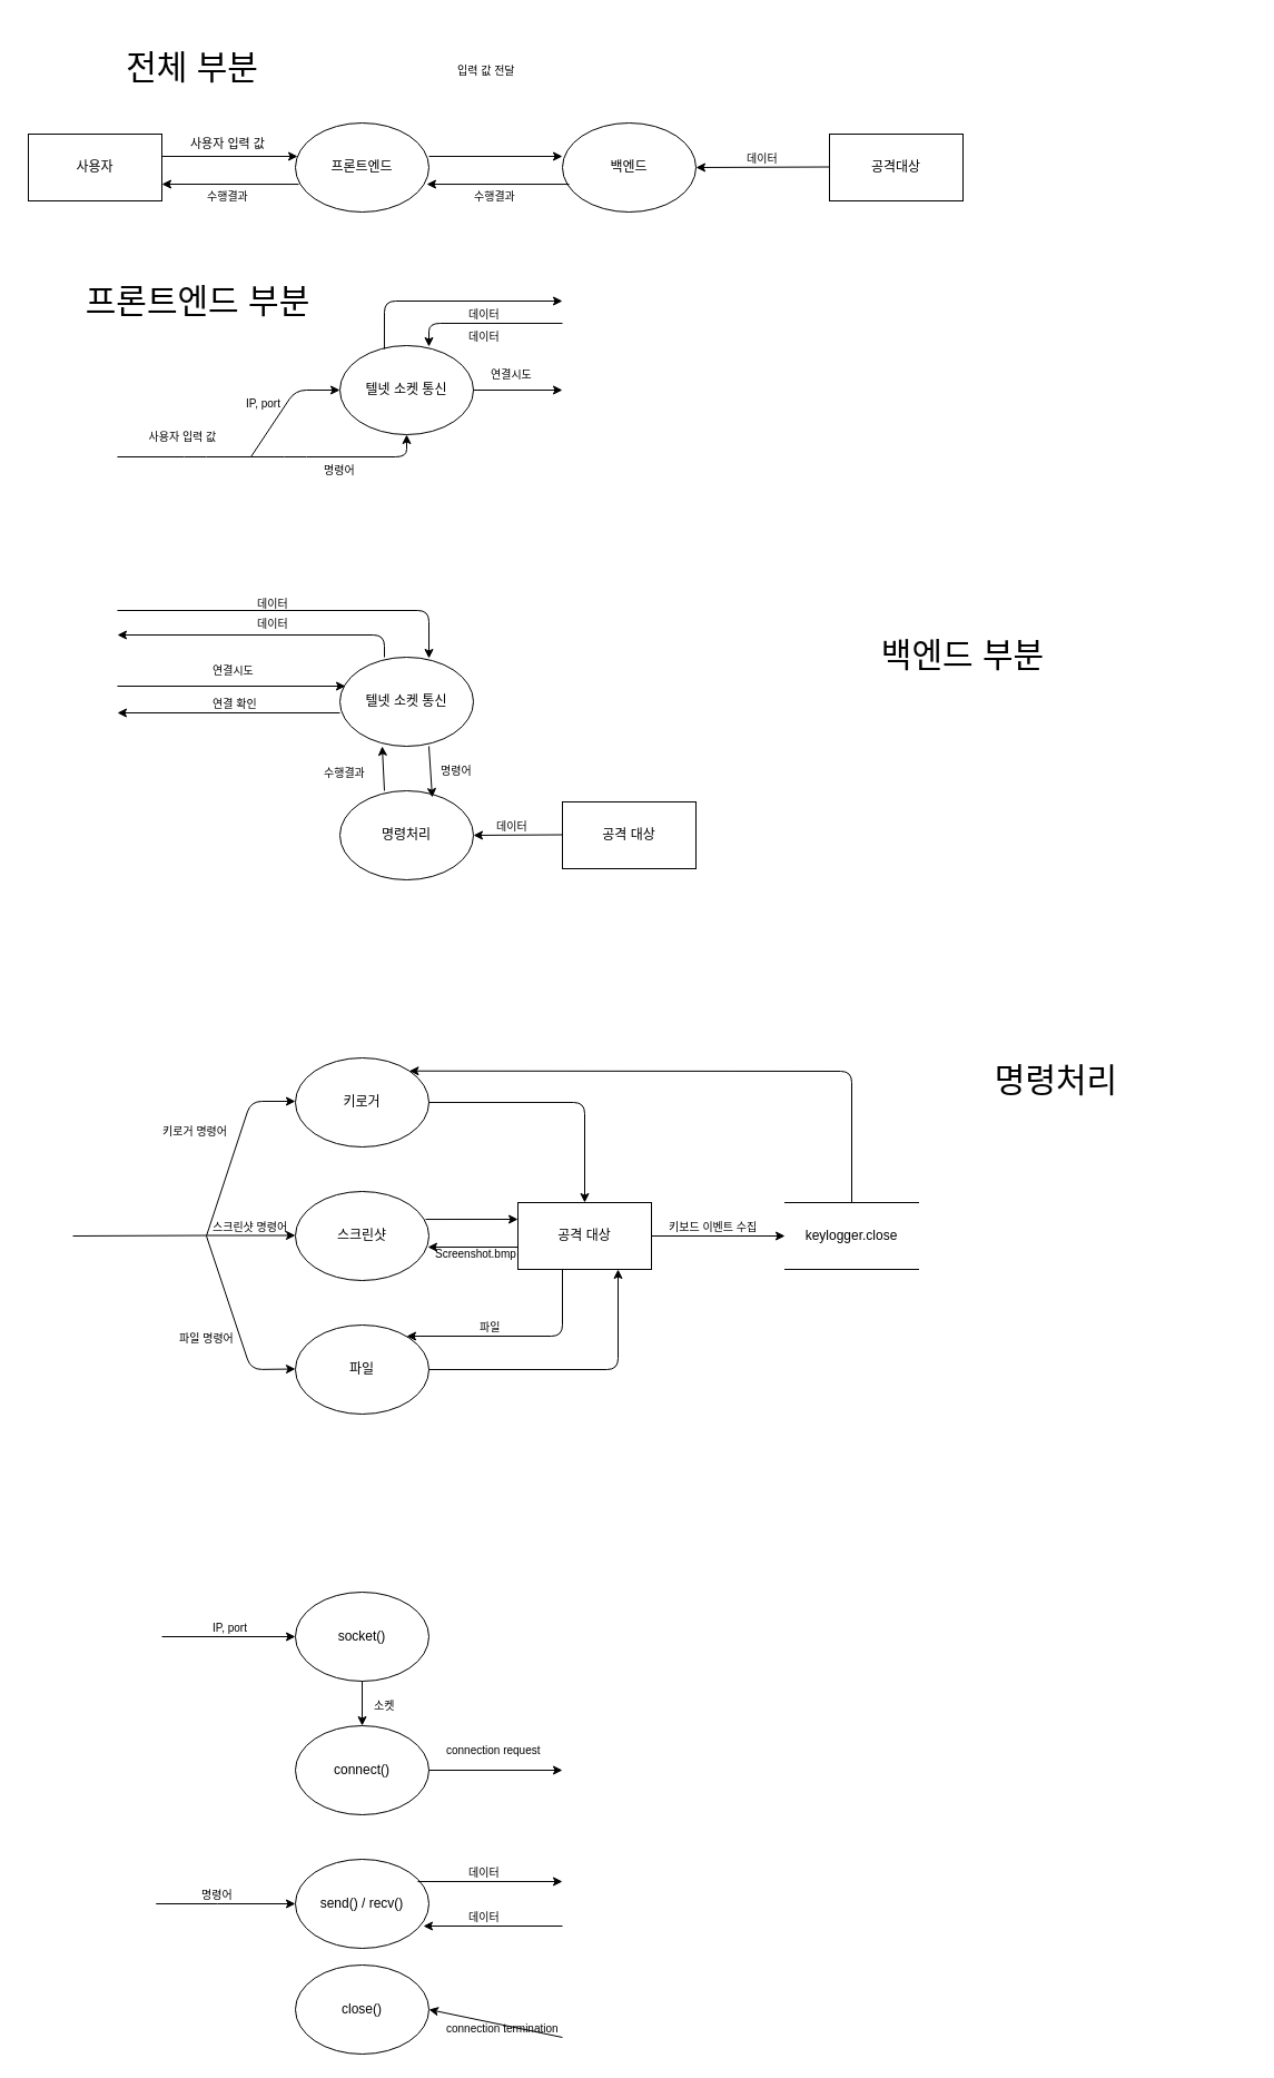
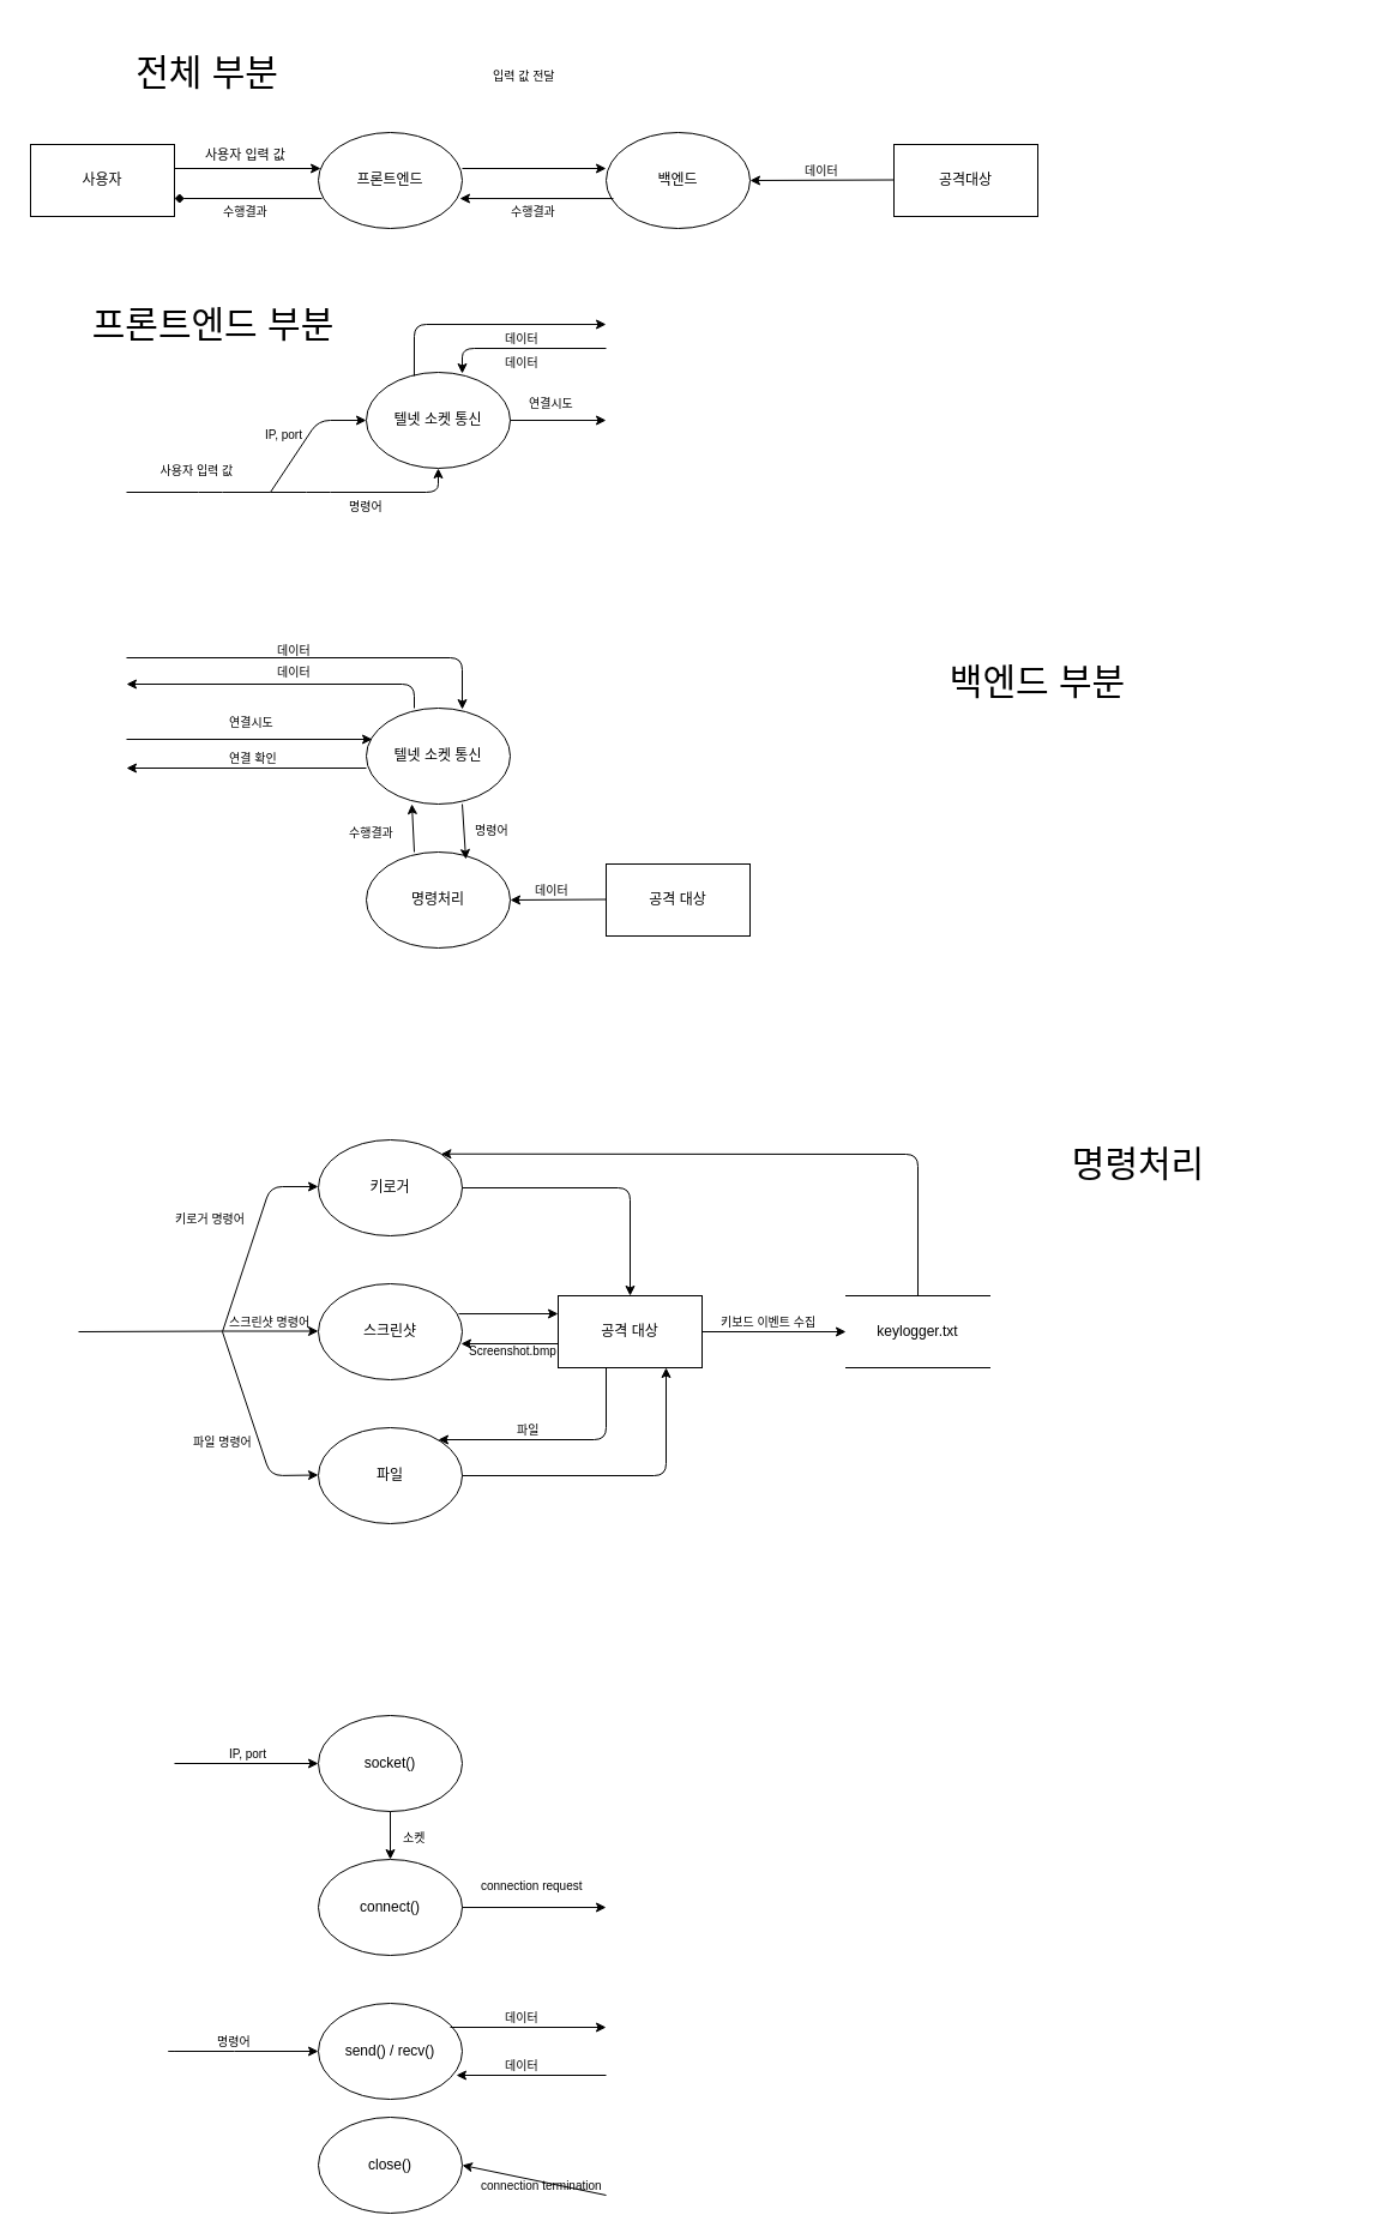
- <mxCell id="8" value="" style="endArrow=classic;html=1;fontSize=11;entryX=1;entryY=0.75;entryDx=0;entryDy=0;exitX=0.025;exitY=0.688;exitDx=0;exitDy=0;exitPerimeter=0;" edge="1" parent="1" source="3" target="2"><mxGeometry width="50" height="50" relative="1" as="geometry"><mxPoint x="275" y="170" as="sourcePoint" /><mxPoint x="185" y="170" as="targetPoint" /></mxGeometry></mxCell>
+ <mxCell id="8" value="" style="endArrow=diamond;html=1;fontSize=11;entryX=1;entryY=0.75;entryDx=0;entryDy=0;exitX=0.025;exitY=0.688;exitDx=0;exitDy=0;exitPerimeter=0;" edge="1" parent="1" source="3" target="2"><mxGeometry width="50" height="50" relative="1" as="geometry"><mxPoint x="275" y="170" as="sourcePoint" /><mxPoint x="185" y="170" as="targetPoint" /></mxGeometry></mxCell>
- <mxCell id="27" value="&lt;span style=&quot;font-size: 30px&quot;&gt;백엔드 부분&lt;/span&gt;" style="text;html=1;strokeColor=none;fillColor=none;align=center;verticalAlign=middle;whiteSpace=wrap;rounded=0;fontSize=10;" vertex="1" parent="1"><mxGeometry x="745" y="548" width="240" height="80" as="geometry" /></mxCell>
+ <mxCell id="27" value="&lt;span style=&quot;font-size: 30px&quot;&gt;백엔드 부분&lt;/span&gt;" style="text;html=1;strokeColor=none;fillColor=none;align=center;verticalAlign=middle;whiteSpace=wrap;rounded=0;fontSize=10;" vertex="1" parent="1"><mxGeometry x="745" y="528" width="240" height="80" as="geometry" /></mxCell>
- <mxCell id="46" value="&lt;font style=&quot;font-size: 12px&quot;&gt;keylogger.close&lt;/font&gt;" style="shape=partialRectangle;whiteSpace=wrap;html=1;left=0;right=0;fillColor=none;fontSize=10;strokeColor=#000000;" vertex="1" parent="1"><mxGeometry x="705" y="1080" width="120" height="60" as="geometry" /></mxCell>
+ <mxCell id="46" value="&lt;font style=&quot;font-size: 12px&quot;&gt;keylogger.txt&lt;/font&gt;" style="shape=partialRectangle;whiteSpace=wrap;html=1;left=0;right=0;fillColor=none;fontSize=10;strokeColor=#000000;" vertex="1" parent="1"><mxGeometry x="705" y="1080" width="120" height="60" as="geometry" /></mxCell>
